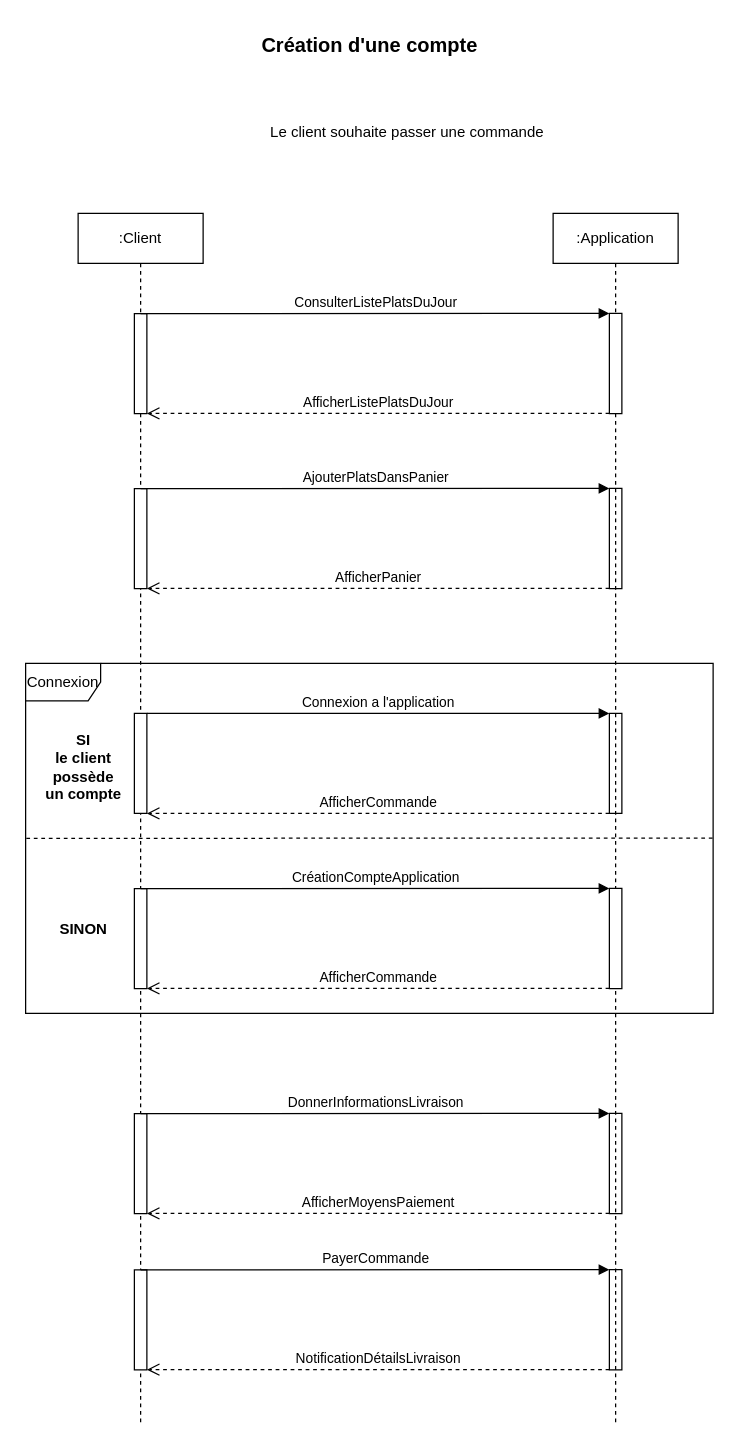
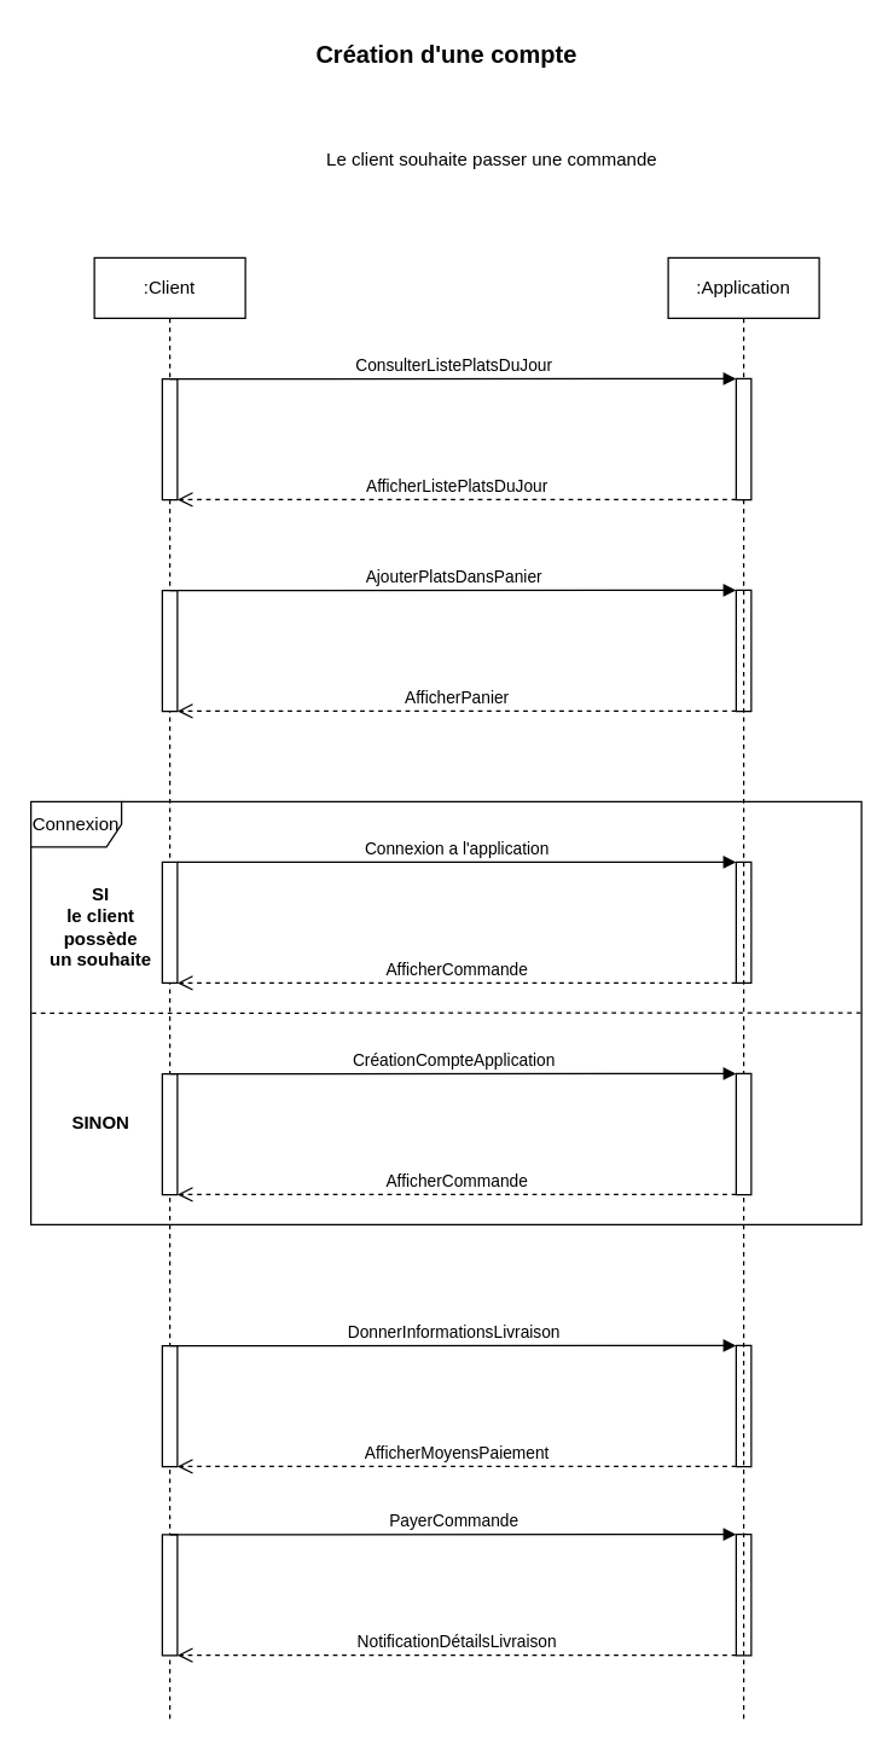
- <mxCell id="32" value="&lt;div&gt;SI&lt;/div&gt;&lt;div&gt;le client&lt;/div&gt;&lt;div&gt;possède&lt;/div&gt;&lt;div&gt;un compte&lt;br&gt;&lt;/div&gt;" style="text;html=1;align=center;verticalAlign=middle;resizable=0;points=[];autosize=1;strokeColor=none;fillColor=none;fontStyle=1" parent="1" vertex="1"><mxGeometry x="26" y="578" width="80" height="70" as="geometry" /></mxCell>
+ <mxCell id="32" value="&lt;div&gt;SI&lt;/div&gt;&lt;div&gt;le client&lt;/div&gt;&lt;div&gt;possède&lt;/div&gt;&lt;div&gt;un souhaite&lt;br&gt;&lt;/div&gt;" style="text;html=1;align=center;verticalAlign=middle;resizable=0;points=[];autosize=1;strokeColor=none;fillColor=none;fontStyle=1" parent="1" vertex="1"><mxGeometry x="26" y="578" width="80" height="70" as="geometry" /></mxCell>
